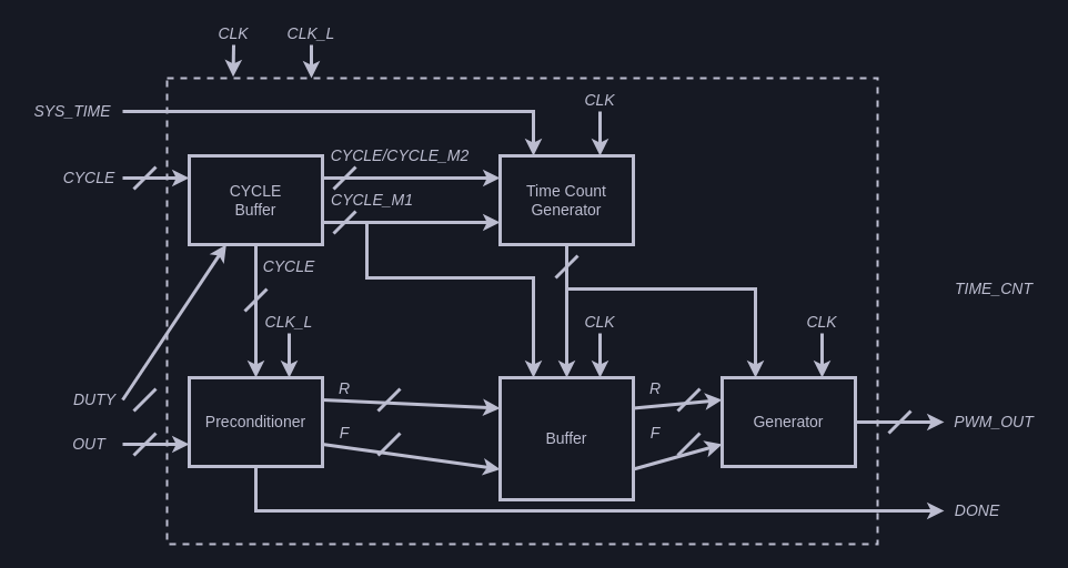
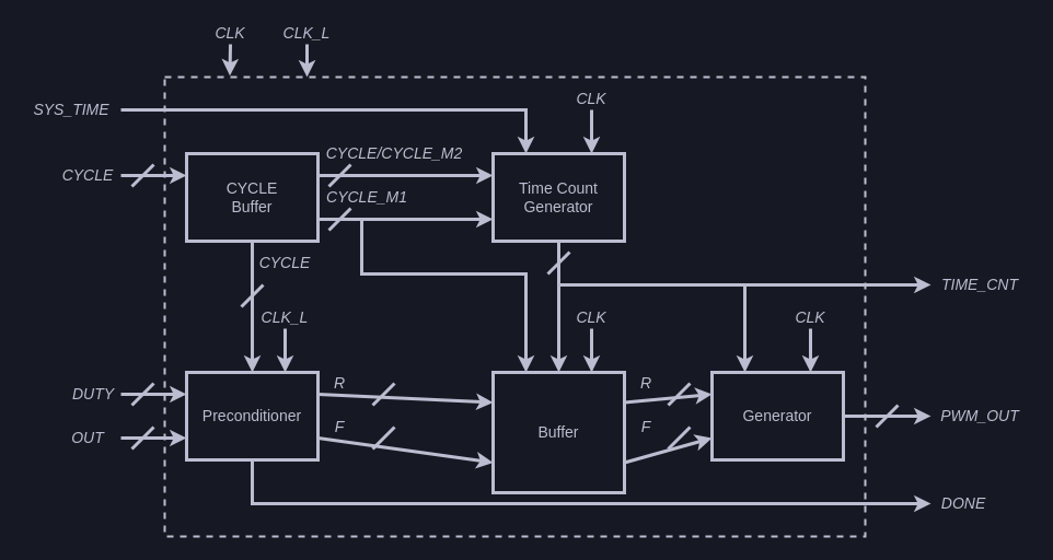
+ <mxCell id="42" value="" style="endArrow=classic;html=1;rounded=0;fontSize=14;fontColor=#BCBDD0;strokeColor=#bcbdd0;strokeWidth=3;exitX=0.5;exitY=1;exitDx=0;exitDy=0;entryX=0;entryY=0.5;entryDx=0;entryDy=0;" parent="1" source="4" target="43" edge="1"><mxGeometry width="50" height="50" relative="1" as="geometry"><mxPoint x="500" y="220" as="sourcePoint" /><mxPoint x="850" y="260" as="targetPoint" /><Array as="points"><mxPoint x="510" y="260" /><mxPoint x="710" y="260" /></Array></mxGeometry></mxCell>
- <mxCell id="6" value="" style="endArrow=classic;html=1;rounded=0;fontSize=14;fontColor=#BCBDD0;strokeColor=#bcbdd0;strokeWidth=3;exitX=1;exitY=0.5;exitDx=0;exitDy=0;" parent="1" source="10" target="54" edge="1"><mxGeometry width="50" height="50" relative="1" as="geometry"><mxPoint x="90" y="360" as="sourcePoint" /><mxPoint x="390" y="370" as="targetPoint" /></mxGeometry></mxCell>
+ <mxCell id="6" value="" style="endArrow=classic;html=1;rounded=0;fontSize=14;fontColor=#BCBDD0;entryX=0;entryY=0.25;entryDx=0;entryDy=0;strokeColor=#bcbdd0;strokeWidth=3;exitX=1;exitY=0.5;exitDx=0;exitDy=0;" parent="1" source="10" target="3" edge="1"><mxGeometry width="50" height="50" relative="1" as="geometry"><mxPoint x="90" y="360" as="sourcePoint" /><mxPoint x="390" y="370" as="targetPoint" /></mxGeometry></mxCell>
